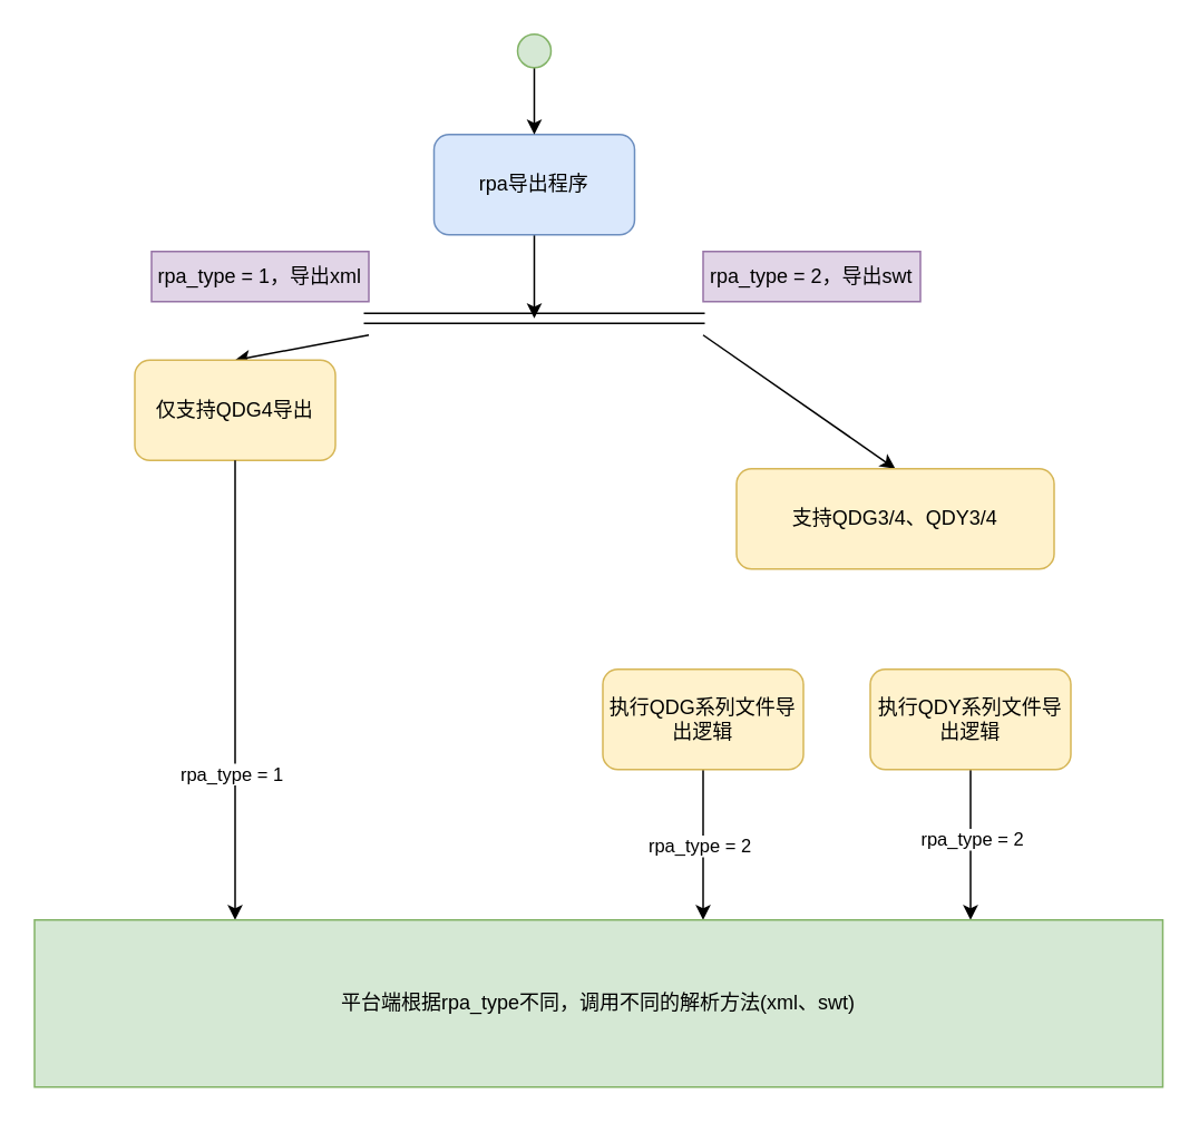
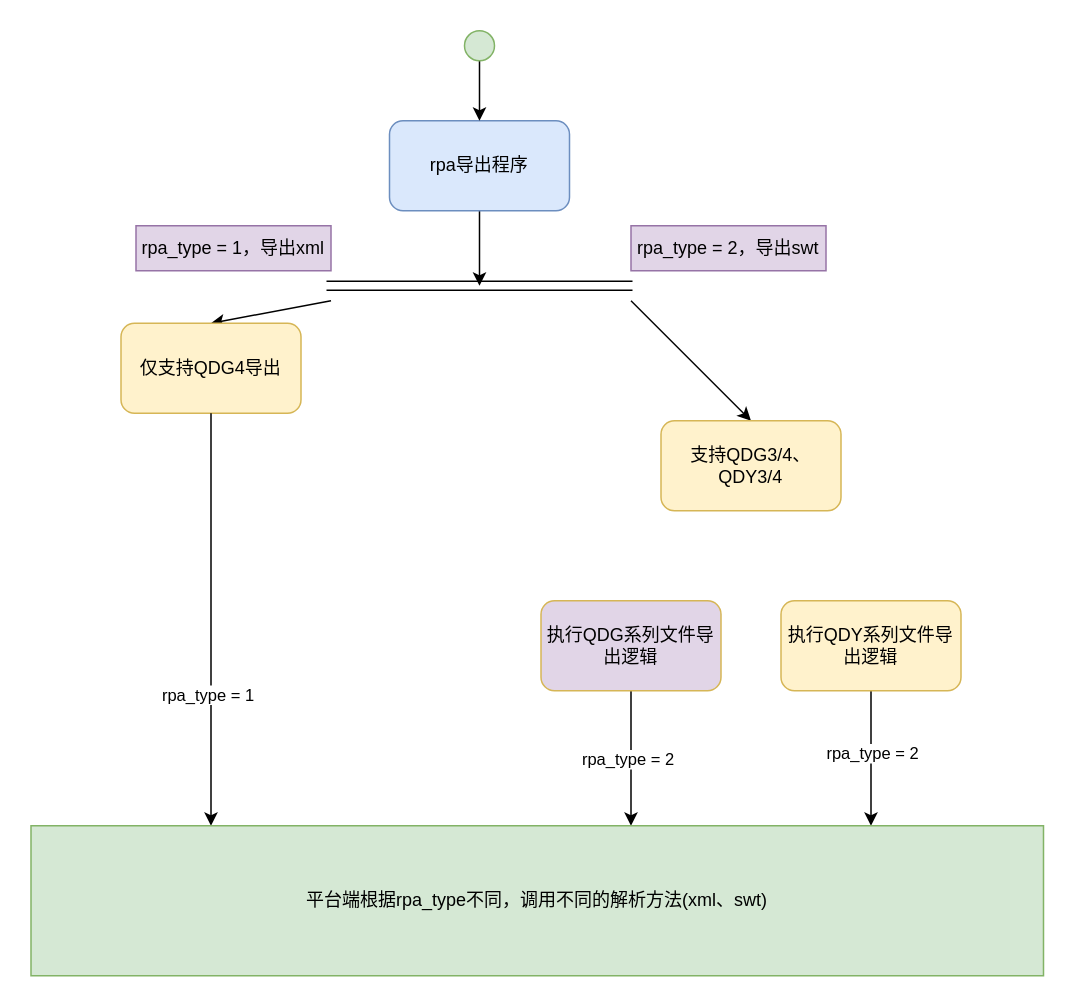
- <mxCell id="12" value="支持QDG3/4、QDY3/4" style="rounded=1;whiteSpace=wrap;html=1;fillColor=#fff2cc;strokeColor=#d6b656;" vertex="1" parent="1"><mxGeometry x="440" y="280" width="190" height="60" as="geometry" /></mxCell>
+ <mxCell id="12" value="支持QDG3/4、QDY3/4" style="rounded=1;whiteSpace=wrap;html=1;fillColor=#fff2cc;strokeColor=#d6b656;" vertex="1" parent="1"><mxGeometry x="440" y="280" width="120" height="60" as="geometry" /></mxCell>
- <mxCell id="17" value="执行QDG系列文件导出逻辑" style="rounded=1;whiteSpace=wrap;html=1;fillColor=#fff2cc;strokeColor=#d6b656;" vertex="1" parent="1"><mxGeometry x="360" y="400" width="120" height="60" as="geometry" /></mxCell>
+ <mxCell id="17" value="执行QDG系列文件导出逻辑" style="rounded=1;whiteSpace=wrap;html=1;fillColor=#e1d5e7;strokeColor=#d6b656;" vertex="1" parent="1"><mxGeometry x="360" y="400" width="120" height="60" as="geometry" /></mxCell>
